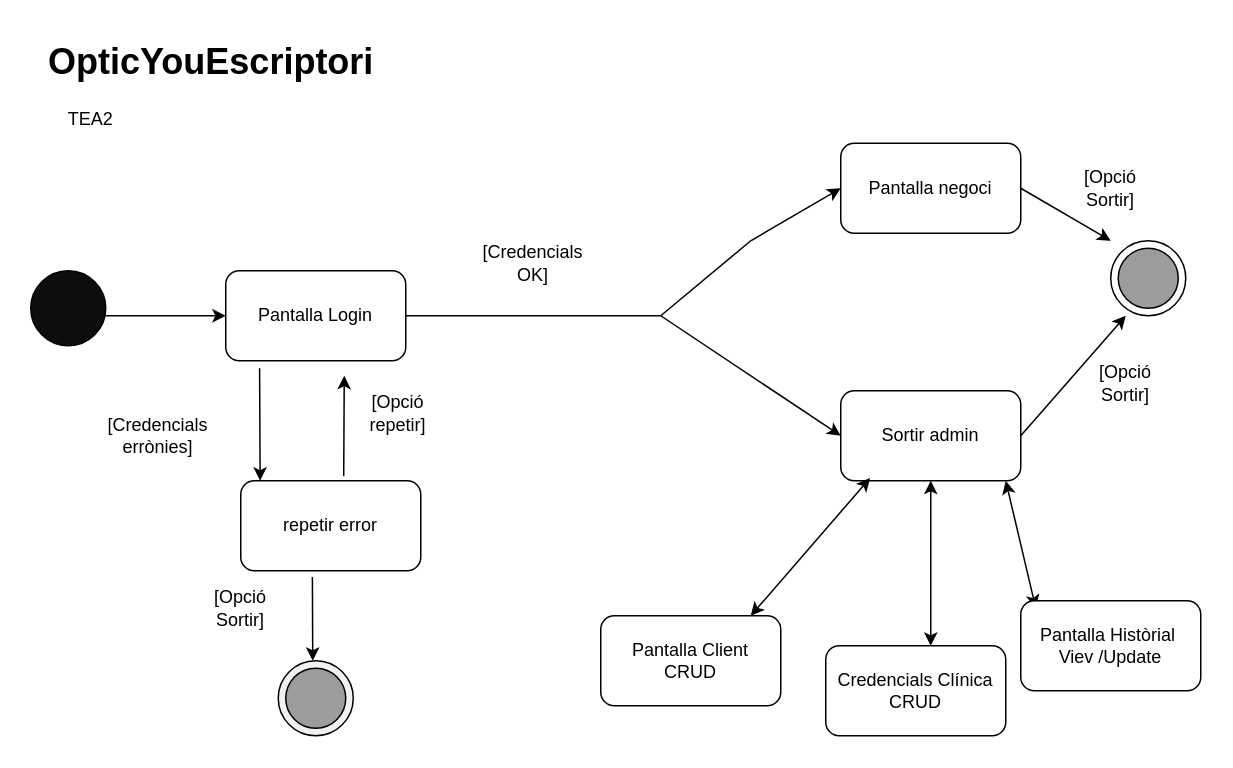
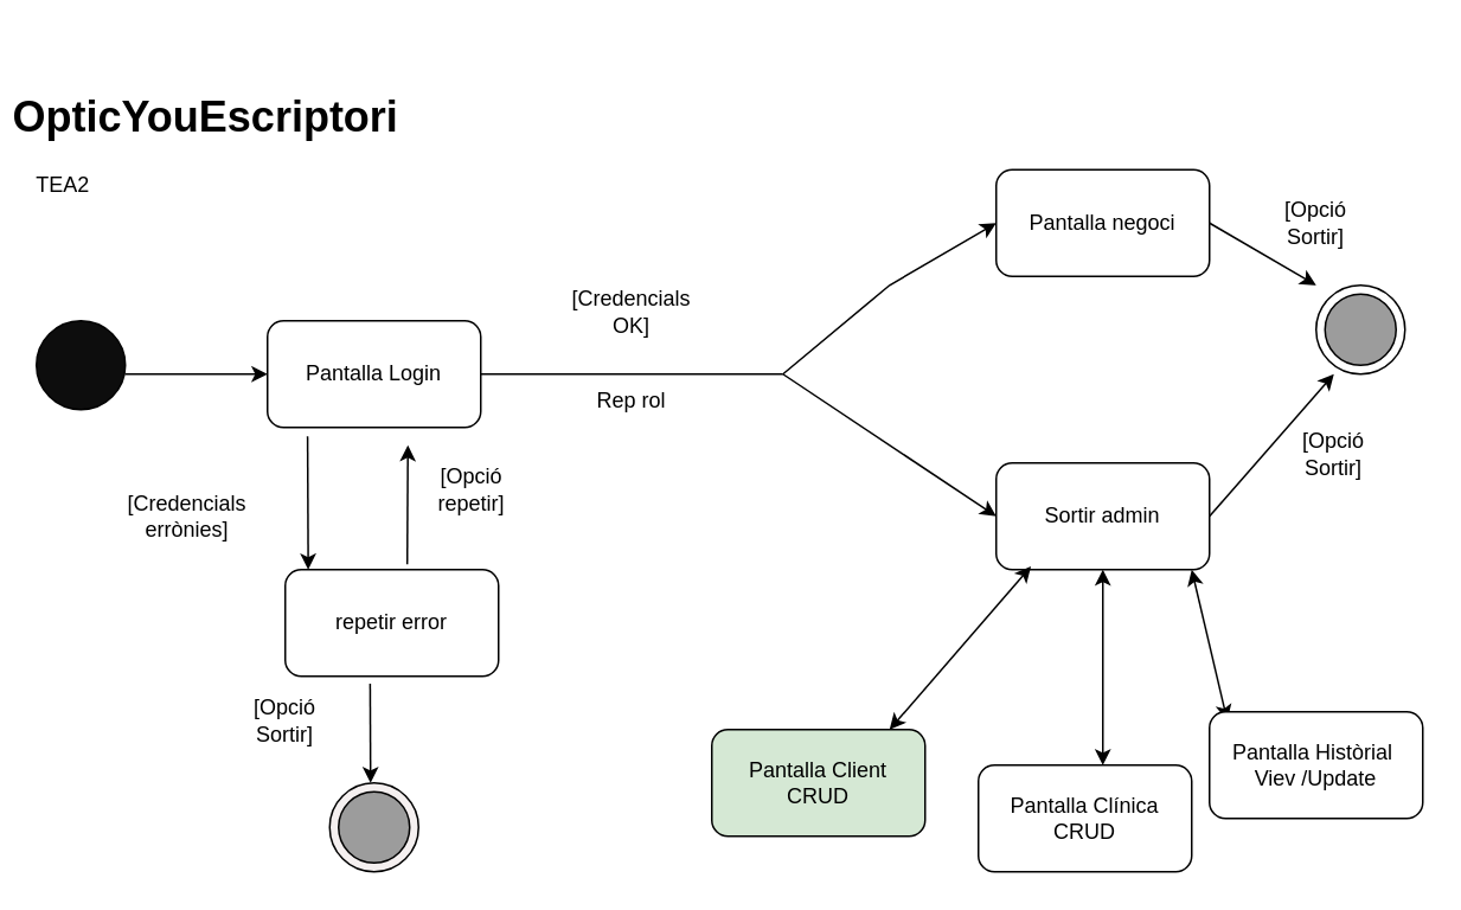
- <mxCell id="27" value="&lt;h1 style=&quot;margin-top: 0px;&quot;&gt;OpticYouEscriptori&lt;/h1&gt;&lt;div&gt;&amp;nbsp; &amp;nbsp; TEA2&amp;nbsp;&lt;/div&gt;" style="text;html=1;whiteSpace=wrap;overflow=hidden;rounded=0;" parent="1" vertex="1"><mxGeometry x="30" y="20" width="270" height="120" as="geometry" /></mxCell>
+ <mxCell id="27" value="&lt;h1 style=&quot;margin-top: 0px;&quot;&gt;OpticYouEscriptori&lt;/h1&gt;&lt;div&gt;&amp;nbsp; &amp;nbsp; TEA2&amp;nbsp;&lt;/div&gt;" style="text;html=1;whiteSpace=wrap;overflow=hidden;rounded=0;" parent="1" vertex="1"><mxGeometry x="5" y="45" width="270" height="120" as="geometry" /></mxCell>
+ <mxCell id="15" value="Rep rol" style="text;html=1;align=center;verticalAlign=middle;whiteSpace=wrap;rounded=0;" parent="1" vertex="1"><mxGeometry x="325" y="210" width="60" height="30" as="geometry" /></mxCell>
- <mxCell id="31" value="Pantalla Client&lt;div&gt;CRUD&lt;/div&gt;" style="rounded=1;whiteSpace=wrap;html=1;" vertex="1" parent="1"><mxGeometry x="400" y="410" width="120" height="60" as="geometry" /></mxCell>
+ <mxCell id="31" value="Pantalla Client&lt;div&gt;CRUD&lt;/div&gt;" style="rounded=1;whiteSpace=wrap;html=1;fillColor=#d5e8d4;" vertex="1" parent="1"><mxGeometry x="400" y="410" width="120" height="60" as="geometry" /></mxCell>
- <mxCell id="32" value="Credencials Clínica CRUD" style="rounded=1;whiteSpace=wrap;html=1;" vertex="1" parent="1"><mxGeometry x="550" y="430" width="120" height="60" as="geometry" /></mxCell>
+ <mxCell id="32" value="Pantalla Clínica CRUD" style="rounded=1;whiteSpace=wrap;html=1;" vertex="1" parent="1"><mxGeometry x="550" y="430" width="120" height="60" as="geometry" /></mxCell>
